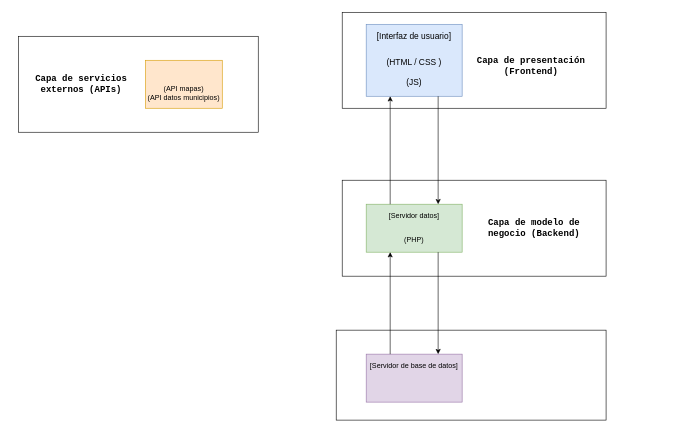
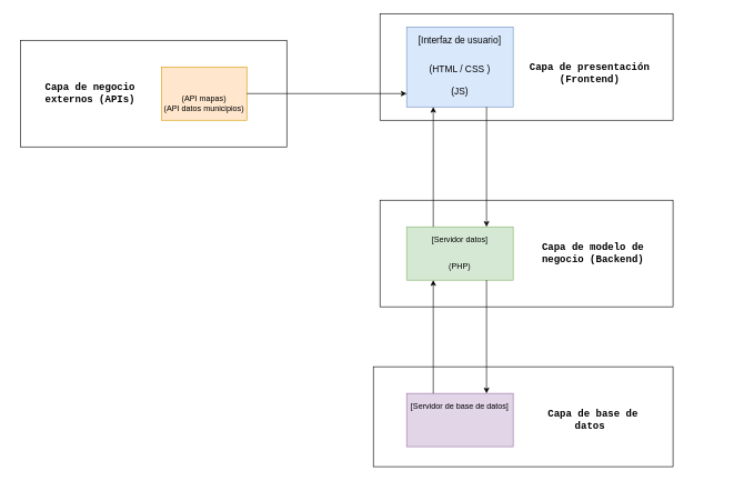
- <mxCell id="25" value="&lt;font face=&quot;Courier New&quot; color=&quot;#000000&quot;&gt;&lt;span style=&quot;font-size: 15px;&quot;&gt;&lt;b&gt;Capa de servicios externos (APIs)&lt;/b&gt;&lt;/span&gt;&lt;/font&gt;" style="text;html=1;strokeColor=none;fillColor=none;align=center;verticalAlign=middle;whiteSpace=wrap;rounded=0;fontColor=#004C99;" vertex="1" parent="23"><mxGeometry x="20" y="20" width="190" height="80" as="geometry" /></mxCell>
+ <mxCell id="25" value="&lt;font face=&quot;Courier New&quot; color=&quot;#000000&quot;&gt;&lt;span style=&quot;font-size: 15px;&quot;&gt;&lt;b&gt;Capa de negocio externos (APIs)&lt;/b&gt;&lt;/span&gt;&lt;/font&gt;" style="text;html=1;strokeColor=none;fillColor=none;align=center;verticalAlign=middle;whiteSpace=wrap;rounded=0;fontColor=#004C99;" vertex="1" parent="23"><mxGeometry x="20" y="20" width="190" height="80" as="geometry" /></mxCell>
+ <mxCell id="29" value="" style="endArrow=classic;html=1;fontSize=14;exitX=1;exitY=0;exitDx=0;exitDy=0;entryX=0;entryY=0.75;entryDx=0;entryDy=0;" edge="1" parent="1" source="28" target="22"><mxGeometry width="50" height="50" relative="1" as="geometry"><mxPoint x="590" y="270" as="sourcePoint" /><mxPoint x="640" y="220" as="targetPoint" /></mxGeometry></mxCell>
+ <mxCell id="4" value="&lt;font size=&quot;1&quot; face=&quot;Courier New&quot; color=&quot;#000000&quot; style=&quot;&quot;&gt;&lt;b style=&quot;font-size: 15px;&quot;&gt;Capa de base de datos&amp;nbsp;&lt;/b&gt;&lt;/font&gt;" style="text;html=1;strokeColor=none;fillColor=none;align=center;verticalAlign=middle;whiteSpace=wrap;rounded=0;fontColor=#004C99;" vertex="1" parent="2"><mxGeometry x="230" y="40" width="200" height="80" as="geometry" /></mxCell>
